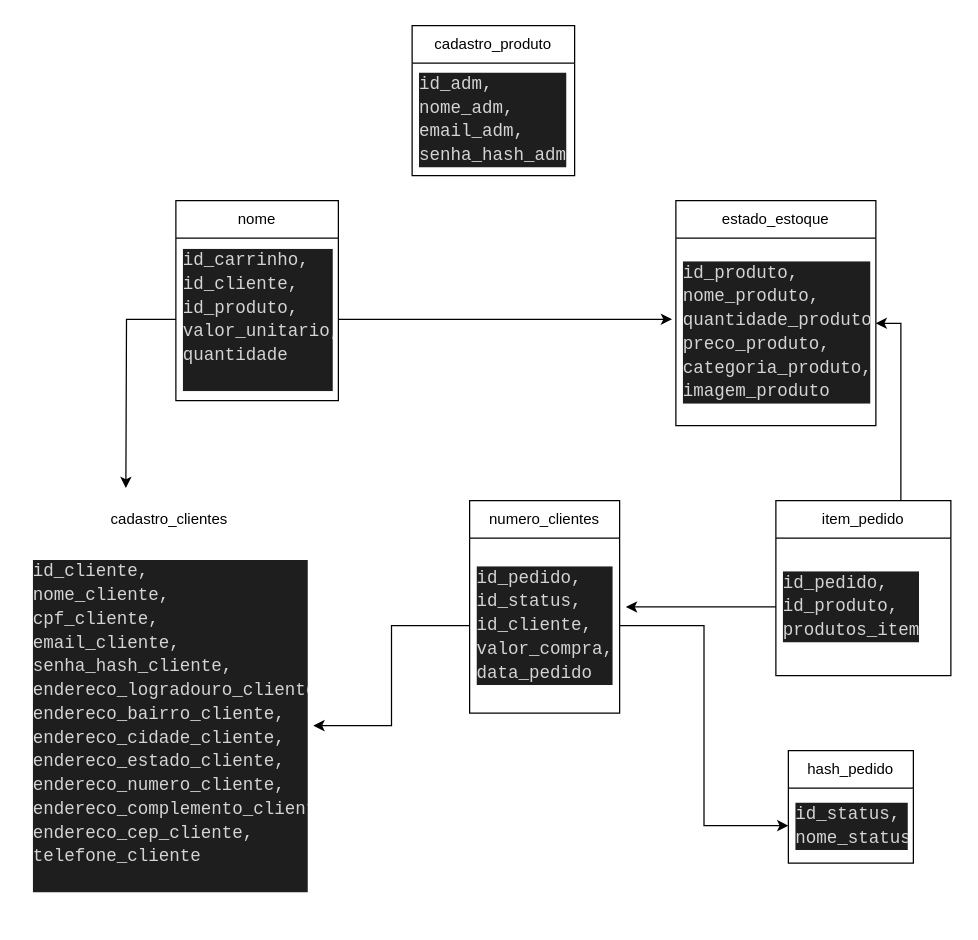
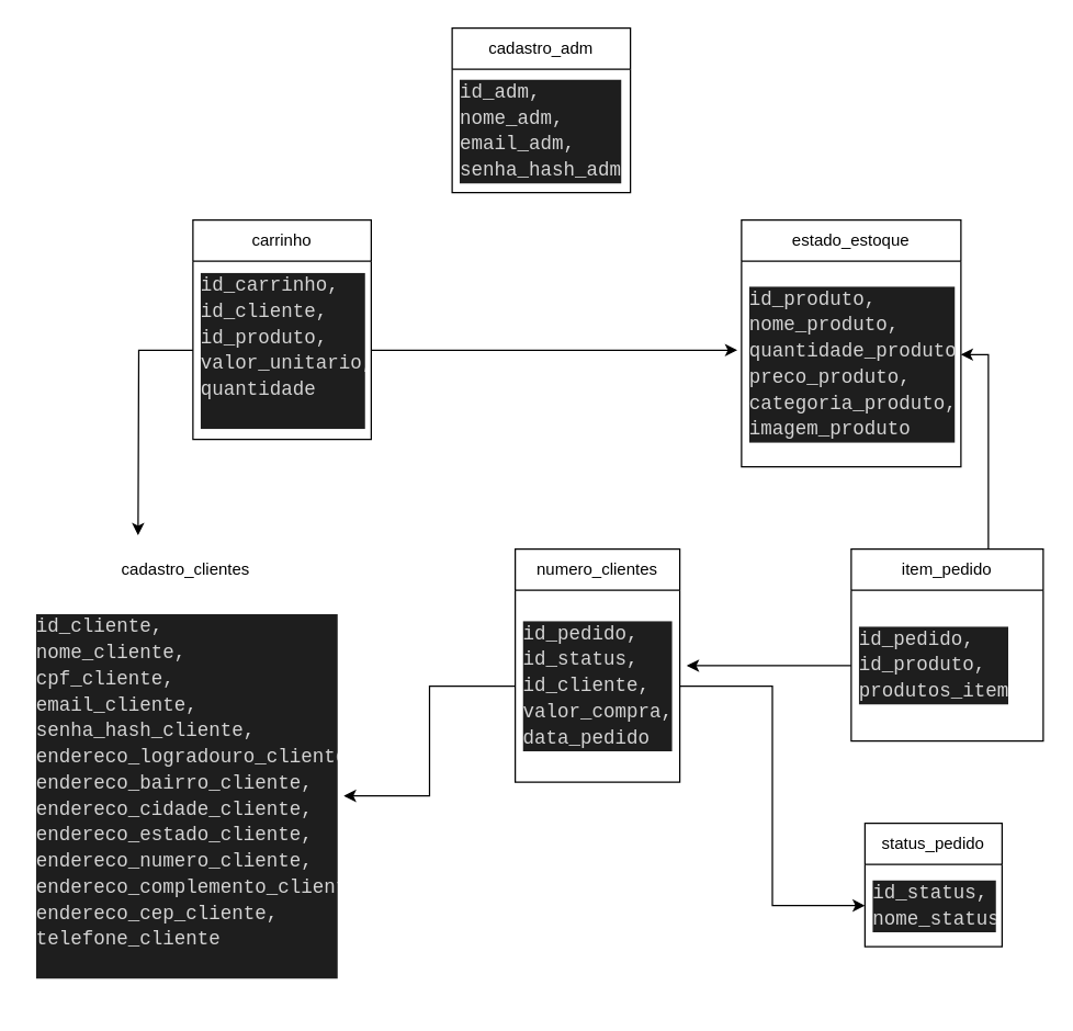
- <mxCell id="4" value="cadastro_produto" style="swimlane;fontStyle=0;childLayout=stackLayout;horizontal=1;startSize=30;horizontalStack=0;resizeParent=1;resizeParentMax=0;resizeLast=0;collapsible=1;marginBottom=0;whiteSpace=wrap;html=1;" vertex="1" parent="1"><mxGeometry x="329" y="20" width="130" height="120" as="geometry" /></mxCell>
+ <mxCell id="4" value="cadastro_adm" style="swimlane;fontStyle=0;childLayout=stackLayout;horizontal=1;startSize=30;horizontalStack=0;resizeParent=1;resizeParentMax=0;resizeLast=0;collapsible=1;marginBottom=0;whiteSpace=wrap;html=1;" vertex="1" parent="1"><mxGeometry x="329" y="20" width="130" height="120" as="geometry" /></mxCell>
- <mxCell id="14" value="nome" style="swimlane;fontStyle=0;childLayout=stackLayout;horizontal=1;startSize=30;horizontalStack=0;resizeParent=1;resizeParentMax=0;resizeLast=0;collapsible=1;marginBottom=0;whiteSpace=wrap;html=1;" vertex="1" parent="1"><mxGeometry x="140" y="160" width="130" height="160" as="geometry" /></mxCell>
+ <mxCell id="14" value="carrinho" style="swimlane;fontStyle=0;childLayout=stackLayout;horizontal=1;startSize=30;horizontalStack=0;resizeParent=1;resizeParentMax=0;resizeLast=0;collapsible=1;marginBottom=0;whiteSpace=wrap;html=1;" vertex="1" parent="1"><mxGeometry x="140" y="160" width="130" height="160" as="geometry" /></mxCell>
- <mxCell id="12" value="hash_pedido" style="swimlane;fontStyle=0;childLayout=stackLayout;horizontal=1;startSize=30;horizontalStack=0;resizeParent=1;resizeParentMax=0;resizeLast=0;collapsible=1;marginBottom=0;whiteSpace=wrap;html=1;" vertex="1" parent="1"><mxGeometry x="630" y="600" width="100" height="90" as="geometry" /></mxCell>
+ <mxCell id="12" value="status_pedido" style="swimlane;fontStyle=0;childLayout=stackLayout;horizontal=1;startSize=30;horizontalStack=0;resizeParent=1;resizeParentMax=0;resizeLast=0;collapsible=1;marginBottom=0;whiteSpace=wrap;html=1;" vertex="1" parent="1"><mxGeometry x="630" y="600" width="100" height="90" as="geometry" /></mxCell>
